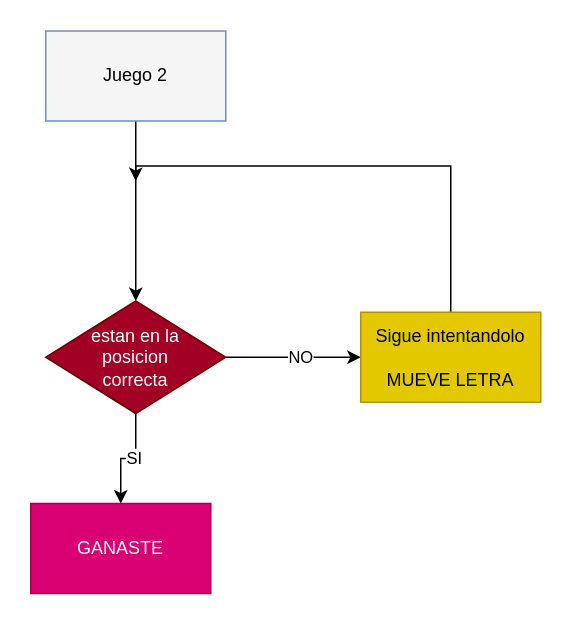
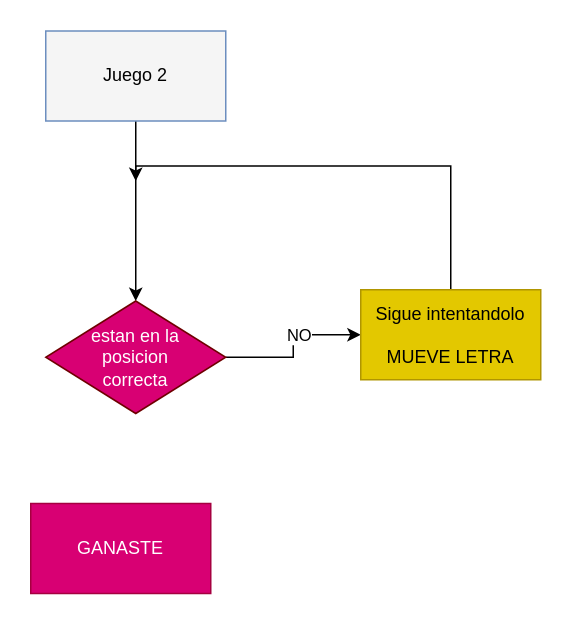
- <mxCell id="8" value="estan en la&lt;br&gt;posicion&lt;br&gt;correcta" style="rhombus;whiteSpace=wrap;html=1;fillColor=#a20025;fontColor=#ffffff;strokeColor=#6F0000;" parent="1" vertex="1"><mxGeometry x="30" y="200" width="120" height="75" as="geometry" /></mxCell>
+ <mxCell id="8" value="estan en la&lt;br&gt;posicion&lt;br&gt;correcta" style="rhombus;whiteSpace=wrap;html=1;fillColor=#d80073;fontColor=#ffffff;strokeColor=#6F0000;" parent="1" vertex="1"><mxGeometry x="30" y="200" width="120" height="75" as="geometry" /></mxCell>
- <mxCell id="10" value="Sigue intentandolo&lt;br&gt;&lt;br&gt;MUEVE LETRA" style="rounded=0;whiteSpace=wrap;html=1;fillColor=#e3c800;fontColor=#000000;strokeColor=#B09500;" parent="1" vertex="1"><mxGeometry x="240" y="207.5" width="120" height="60" as="geometry" /></mxCell>
+ <mxCell id="10" value="Sigue intentandolo&lt;br&gt;&lt;br&gt;MUEVE LETRA" style="rounded=0;whiteSpace=wrap;html=1;fillColor=#e3c800;fontColor=#000000;strokeColor=#B09500;" parent="1" vertex="1"><mxGeometry x="240" y="192.5" width="120" height="60" as="geometry" /></mxCell>
- <mxCell id="4" style="edgeStyle=orthogonalEdgeStyle;rounded=0;orthogonalLoop=1;jettySize=auto;html=1;exitX=0.5;exitY=1;exitDx=0;exitDy=0;entryX=0.5;entryY=0;entryDx=0;entryDy=0;" parent="1" source="8" target="11" edge="1"><mxGeometry relative="1" as="geometry" /></mxCell>
- <mxCell id="5" value="SI" style="edgeLabel;html=1;align=center;verticalAlign=middle;resizable=0;points=[];" parent="4" vertex="1" connectable="0"><mxGeometry x="-0.167" y="-2" relative="1" as="geometry"><mxPoint as="offset" /></mxGeometry></mxCell>
